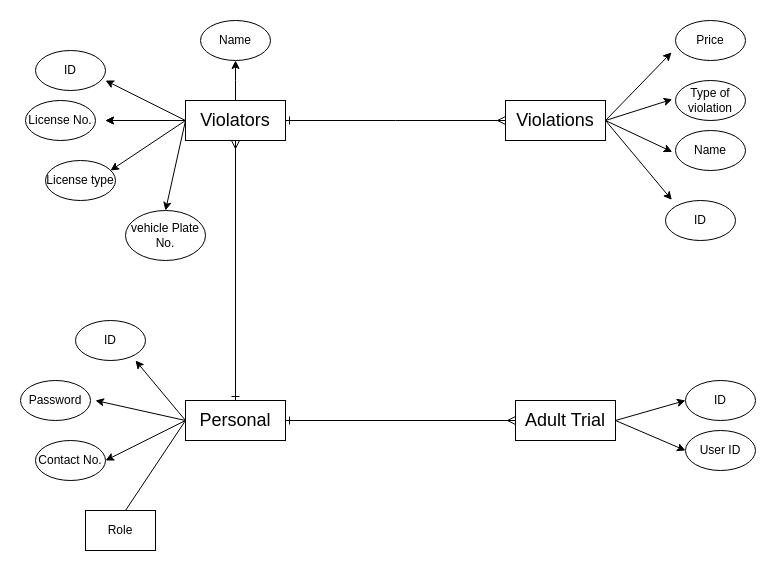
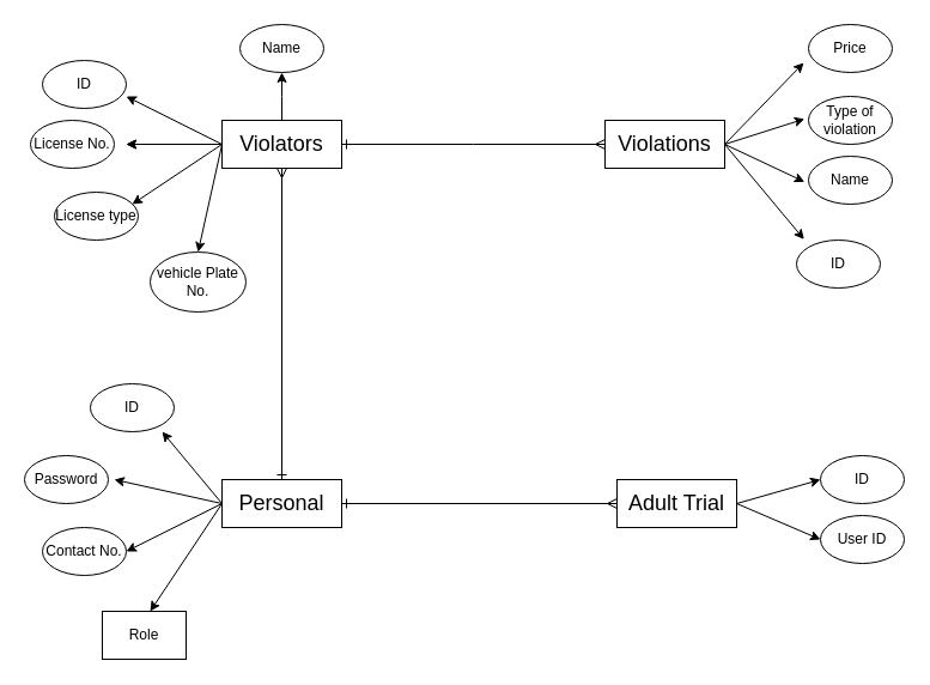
- <mxCell id="22" value="" style="endArrow=none;html=1;rounded=0;entryX=0.571;entryY=0;entryDx=0;entryDy=0;exitX=0;exitY=0.5;exitDx=0;exitDy=0;entryPerimeter=0;" edge="1" parent="1" source="20" target="24"><mxGeometry width="50" height="50" relative="1" as="geometry"><mxPoint x="185" y="460" as="sourcePoint" /><mxPoint x="105" y="500" as="targetPoint" /></mxGeometry></mxCell>
+ <mxCell id="22" value="" style="endArrow=classic;html=1;rounded=0;entryX=0.571;entryY=0;entryDx=0;entryDy=0;exitX=0;exitY=0.5;exitDx=0;exitDy=0;entryPerimeter=0;" edge="1" parent="1" source="20" target="24"><mxGeometry width="50" height="50" relative="1" as="geometry"><mxPoint x="185" y="460" as="sourcePoint" /><mxPoint x="105" y="500" as="targetPoint" /></mxGeometry></mxCell>
